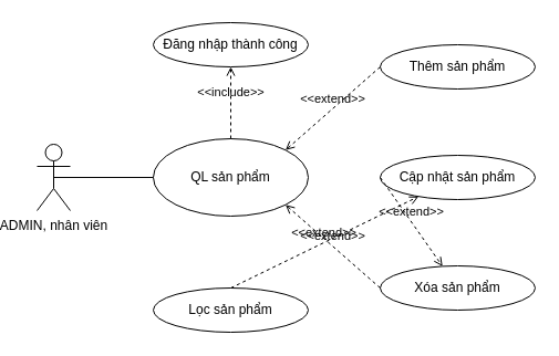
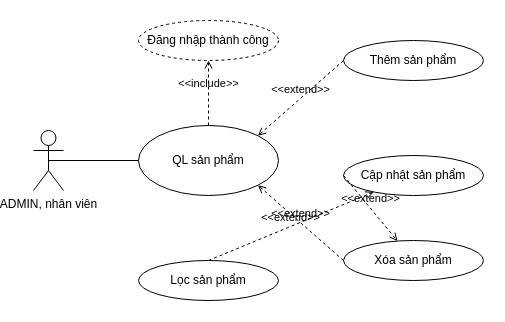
- <mxCell id="4" value="Đăng nhập thành công" style="ellipse;whiteSpace=wrap;html=1;" vertex="1" parent="1"><mxGeometry x="125" y="20" width="140" height="40" as="geometry" /></mxCell>
+ <mxCell id="4" value="Đăng nhập thành công" style="ellipse;whiteSpace=wrap;html=1;dashed=1;" vertex="1" parent="1"><mxGeometry x="125" y="20" width="140" height="40" as="geometry" /></mxCell>
- <mxCell id="7" value="Cập nhật sản phẩm" style="ellipse;whiteSpace=wrap;html=1;" vertex="1" parent="1"><mxGeometry x="330" y="140" width="140" height="40" as="geometry" /></mxCell>
+ <mxCell id="7" value="Cập nhật sản phẩm" style="ellipse;whiteSpace=wrap;html=1;" vertex="1" parent="1"><mxGeometry x="330" y="155" width="140" height="40" as="geometry" /></mxCell>
